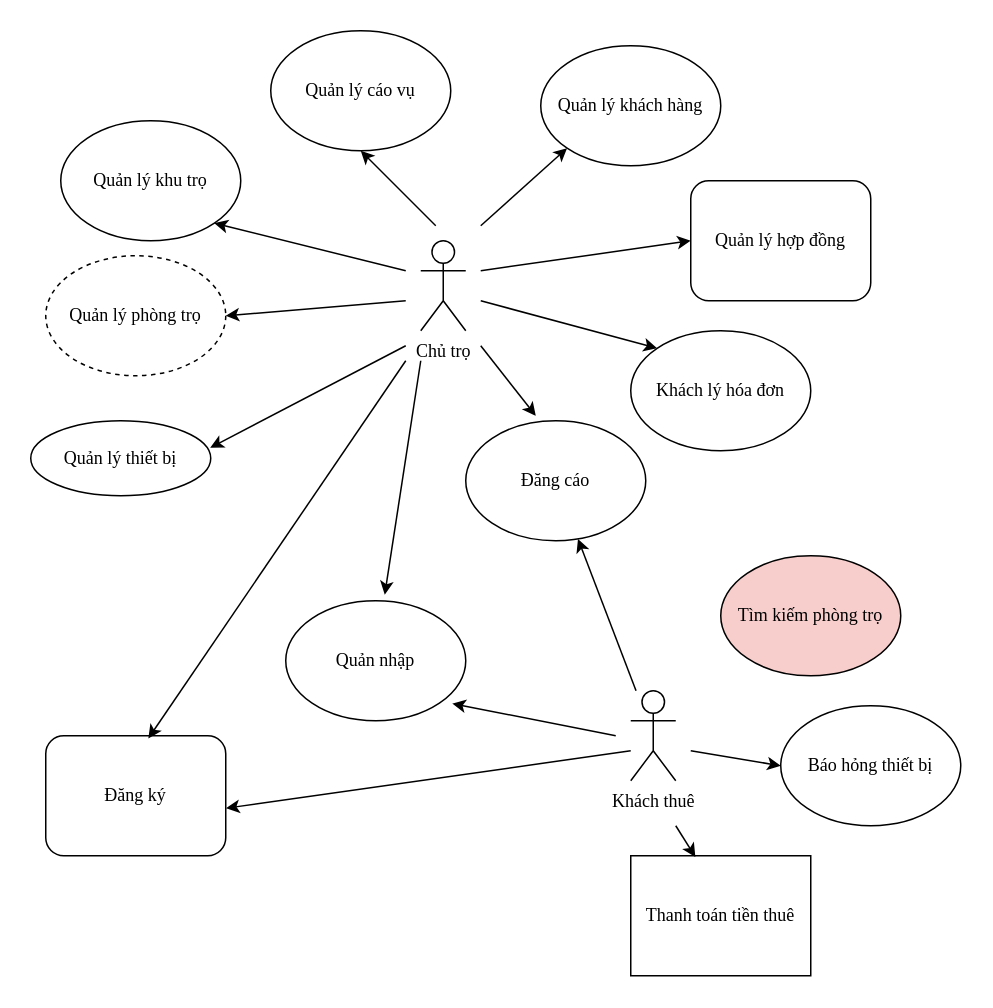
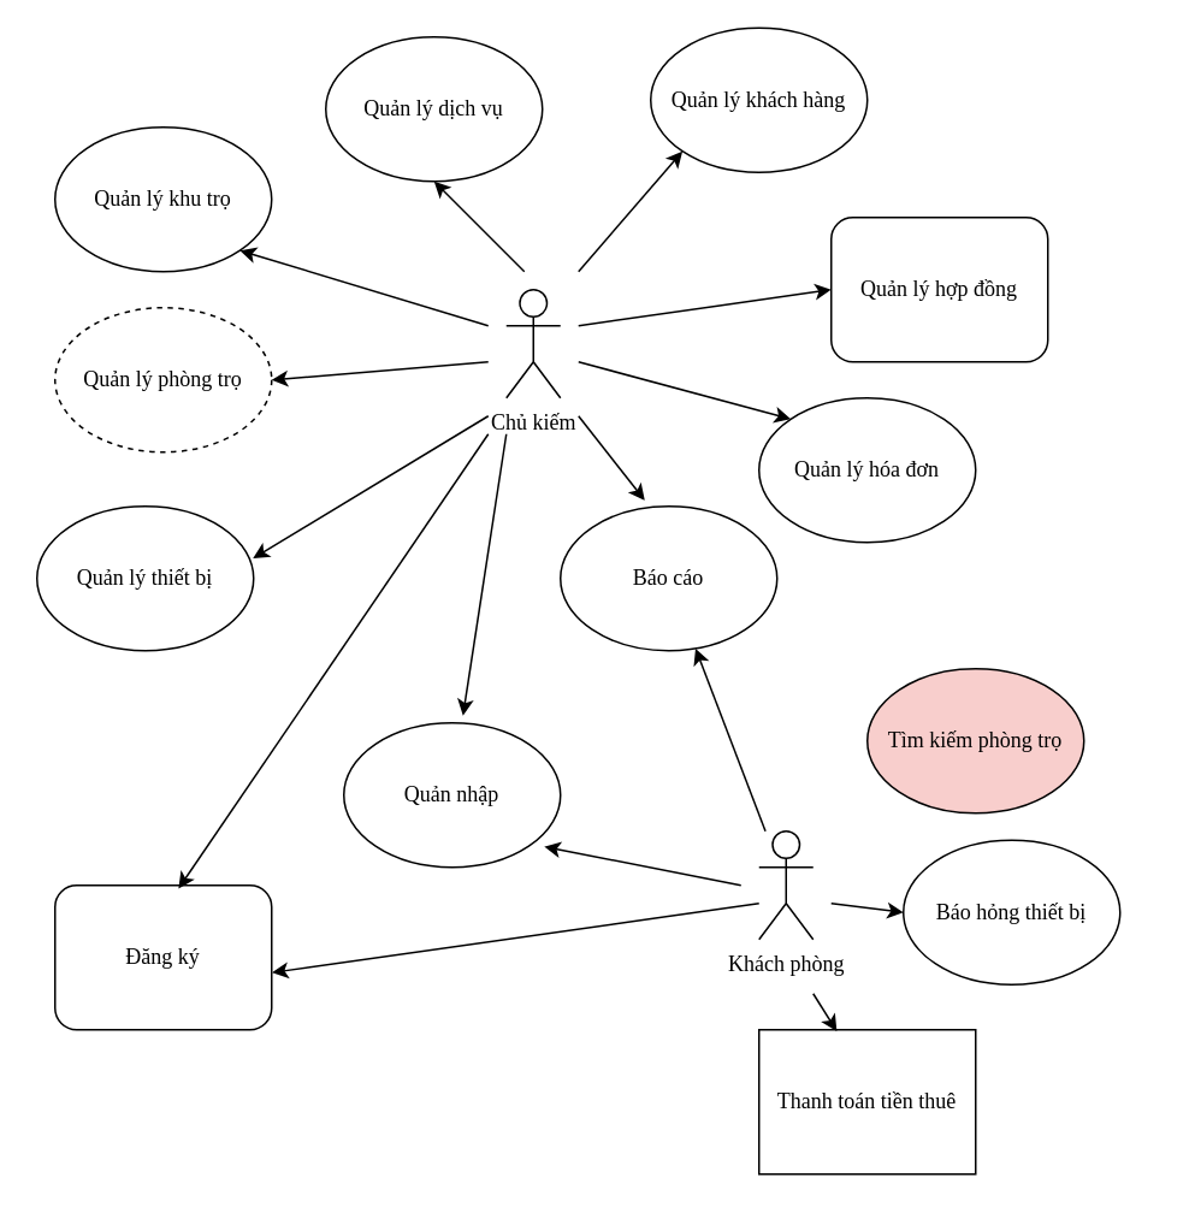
- <mxCell id="6" value="Quản lý cáo vụ" style="ellipse;whiteSpace=wrap;html=1;fontFamily=Times New Roman;" vertex="1" parent="1"><mxGeometry x="180" y="20" width="120" height="80" as="geometry" /></mxCell>
+ <mxCell id="6" value="Quản lý dịch vụ" style="ellipse;whiteSpace=wrap;html=1;fontFamily=Times New Roman;" vertex="1" parent="1"><mxGeometry x="180" y="20" width="120" height="80" as="geometry" /></mxCell>
- <mxCell id="7" value="Quản lý khách hàng" style="ellipse;whiteSpace=wrap;html=1;fontFamily=Times New Roman;" vertex="1" parent="1"><mxGeometry x="360" y="30" width="120" height="80" as="geometry" /></mxCell>
+ <mxCell id="7" value="Quản lý khách hàng" style="ellipse;whiteSpace=wrap;html=1;fontFamily=Times New Roman;" vertex="1" parent="1"><mxGeometry x="360" y="15" width="120" height="80" as="geometry" /></mxCell>
- <mxCell id="3" value="Quản lý khu trọ" style="ellipse;whiteSpace=wrap;html=1;fontFamily=Times New Roman;" vertex="1" parent="1"><mxGeometry x="40" y="80" width="120" height="80" as="geometry" /></mxCell>
+ <mxCell id="3" value="Quản lý khu trọ" style="ellipse;whiteSpace=wrap;html=1;fontFamily=Times New Roman;" vertex="1" parent="1"><mxGeometry x="30" y="70" width="120" height="80" as="geometry" /></mxCell>
- <mxCell id="11" value="Chủ trọ" style="shape=umlActor;verticalLabelPosition=bottom;verticalAlign=top;html=1;outlineConnect=0;fontFamily=Times New Roman;" vertex="1" parent="1"><mxGeometry x="280" y="160" width="30" height="60" as="geometry" /></mxCell>
+ <mxCell id="11" value="Chủ kiếm" style="shape=umlActor;verticalLabelPosition=bottom;verticalAlign=top;html=1;outlineConnect=0;fontFamily=Times New Roman;" vertex="1" parent="1"><mxGeometry x="280" y="160" width="30" height="60" as="geometry" /></mxCell>
- <mxCell id="9" value="Khách lý hóa đơn" style="ellipse;whiteSpace=wrap;html=1;fontFamily=Times New Roman;" vertex="1" parent="1"><mxGeometry x="420" y="220" width="120" height="80" as="geometry" /></mxCell>
+ <mxCell id="9" value="Quản lý hóa đơn" style="ellipse;whiteSpace=wrap;html=1;fontFamily=Times New Roman;" vertex="1" parent="1"><mxGeometry x="420" y="220" width="120" height="80" as="geometry" /></mxCell>
- <mxCell id="5" value="Quản lý thiết bị" style="ellipse;whiteSpace=wrap;html=1;fontFamily=Times New Roman;" vertex="1" parent="1"><mxGeometry x="20" y="280" width="120" height="50" as="geometry" /></mxCell>
+ <mxCell id="5" value="Quản lý thiết bị" style="ellipse;whiteSpace=wrap;html=1;fontFamily=Times New Roman;" vertex="1" parent="1"><mxGeometry x="20" y="280" width="120" height="80" as="geometry" /></mxCell>
- <mxCell id="10" value="Đăng cáo" style="ellipse;whiteSpace=wrap;html=1;fontFamily=Times New Roman;" vertex="1" parent="1"><mxGeometry x="310" y="280" width="120" height="80" as="geometry" /></mxCell>
+ <mxCell id="10" value="Báo cáo" style="ellipse;whiteSpace=wrap;html=1;fontFamily=Times New Roman;" vertex="1" parent="1"><mxGeometry x="310" y="280" width="120" height="80" as="geometry" /></mxCell>
- <mxCell id="13" value="Báo hỏng thiết bị" style="ellipse;whiteSpace=wrap;html=1;fontFamily=Times New Roman;" vertex="1" parent="1"><mxGeometry x="520" y="470" width="120" height="80" as="geometry" /></mxCell>
+ <mxCell id="13" value="Báo hỏng thiết bị" style="ellipse;whiteSpace=wrap;html=1;fontFamily=Times New Roman;" vertex="1" parent="1"><mxGeometry x="500" y="465" width="120" height="80" as="geometry" /></mxCell>
- <mxCell id="2" value="Khách thuê" style="shape=umlActor;verticalLabelPosition=bottom;verticalAlign=top;html=1;outlineConnect=0;fontFamily=Times New Roman;" vertex="1" parent="1"><mxGeometry x="420" y="460" width="30" height="60" as="geometry" /></mxCell>
+ <mxCell id="2" value="Khách phòng" style="shape=umlActor;verticalLabelPosition=bottom;verticalAlign=top;html=1;outlineConnect=0;fontFamily=Times New Roman;" vertex="1" parent="1"><mxGeometry x="420" y="460" width="30" height="60" as="geometry" /></mxCell>
